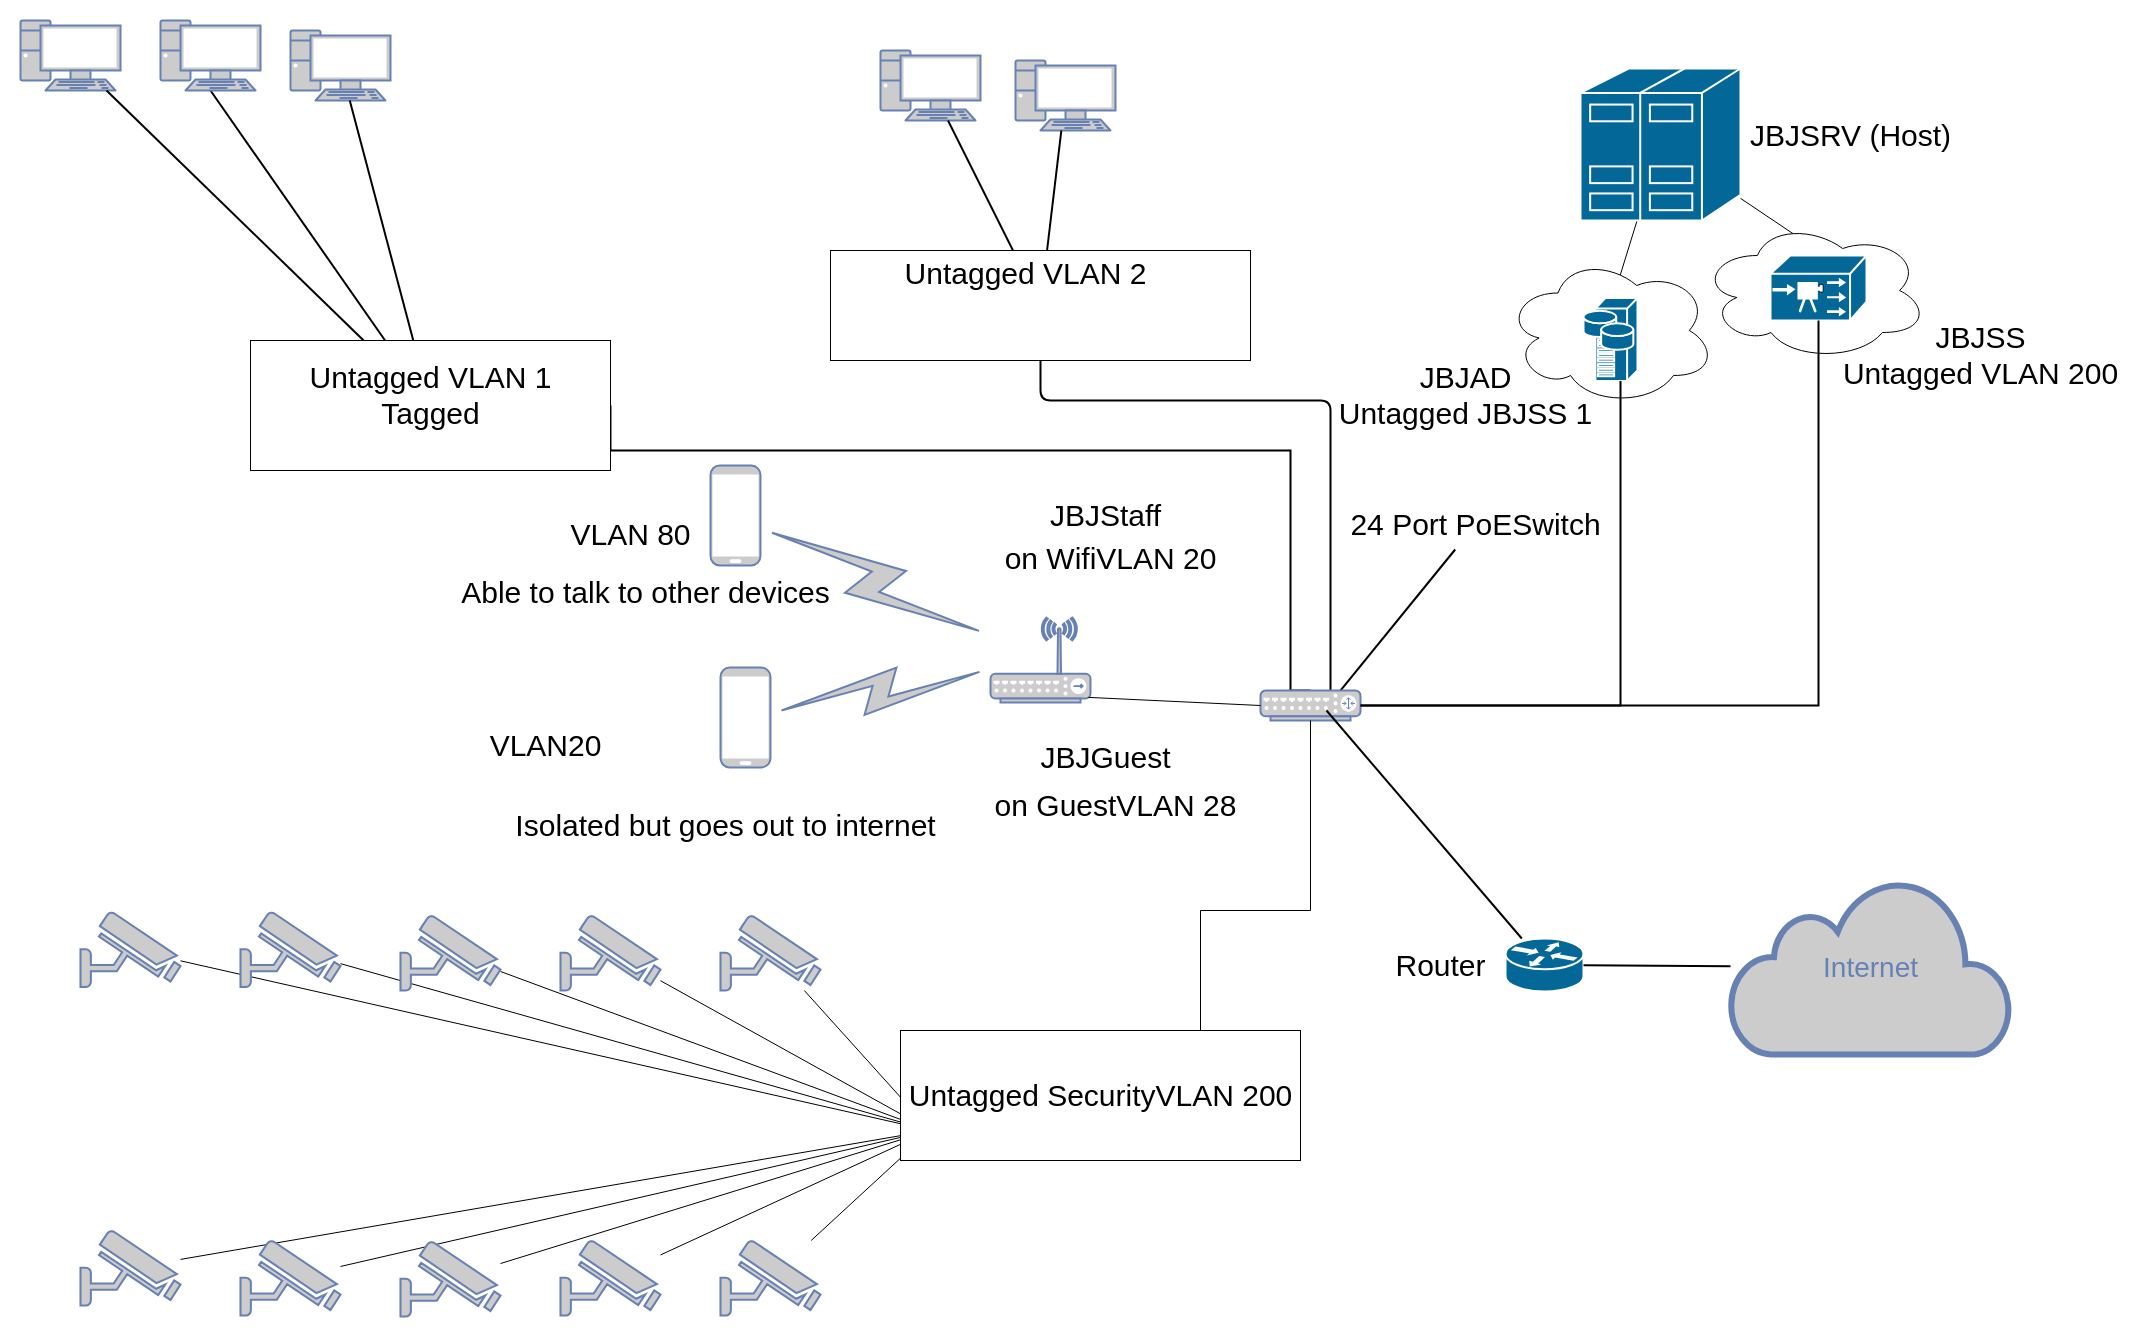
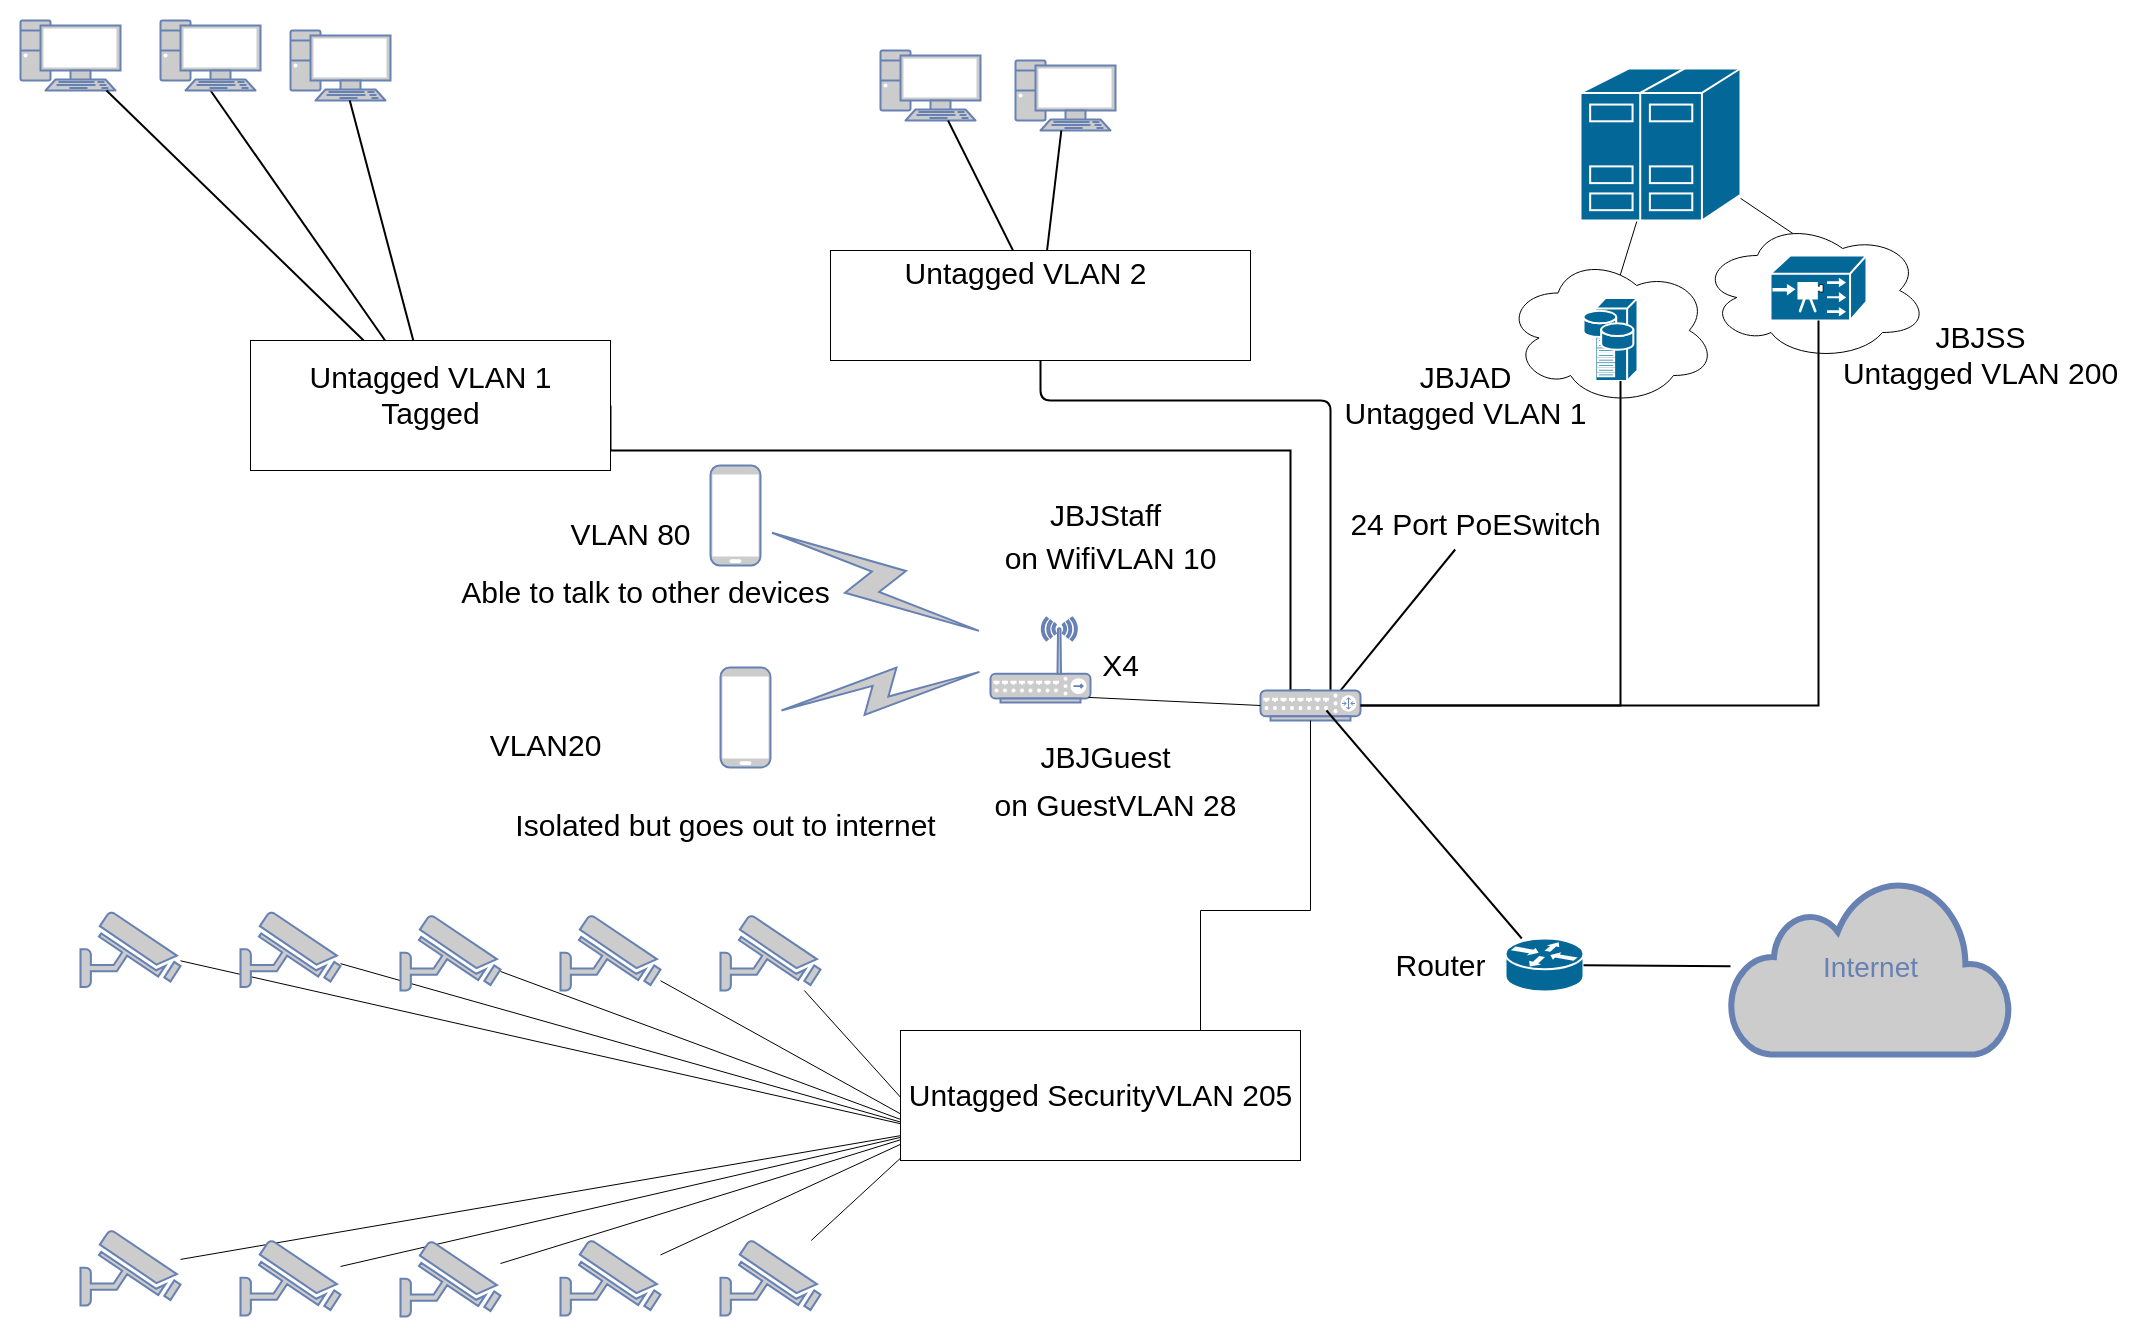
- <mxCell id="33" value="&lt;font style=&quot;font-size: 30px;&quot;&gt;JBJSRV (Host)&lt;/font&gt;" style="text;html=1;align=center;verticalAlign=middle;resizable=0;points=[];autosize=1;strokeColor=none;fillColor=none;" parent="1" vertex="1"><mxGeometry x="1740" y="110" width="220" height="50" as="geometry" /></mxCell>
- <mxCell id="64" value="&lt;font style=&quot;font-size: 30px;&quot;&gt;JBJAD&lt;br&gt;Untagged JBJSS 1&lt;br&gt;&lt;/font&gt;" style="text;html=1;align=center;verticalAlign=middle;resizable=0;points=[];autosize=1;strokeColor=none;fillColor=none;" vertex="1" parent="1"><mxGeometry x="1330" y="350" width="270" height="90" as="geometry" /></mxCell>
+ <mxCell id="64" value="&lt;font style=&quot;font-size: 30px;&quot;&gt;JBJAD&lt;br&gt;Untagged VLAN 1&lt;br&gt;&lt;/font&gt;" style="text;html=1;align=center;verticalAlign=middle;resizable=0;points=[];autosize=1;strokeColor=none;fillColor=none;" vertex="1" parent="1"><mxGeometry x="1330" y="350" width="270" height="90" as="geometry" /></mxCell>
- <mxCell id="52" value="&lt;font style=&quot;font-size: 30px;&quot;&gt;on WifiVLAN 20&lt;/font&gt;" style="text;html=1;align=center;verticalAlign=middle;resizable=0;points=[];autosize=1;strokeColor=none;fillColor=none;" vertex="1" parent="1"><mxGeometry x="990" y="532.5" width="240" height="50" as="geometry" /></mxCell>
+ <mxCell id="52" value="&lt;font style=&quot;font-size: 30px;&quot;&gt;on WifiVLAN 10&lt;/font&gt;" style="text;html=1;align=center;verticalAlign=middle;resizable=0;points=[];autosize=1;strokeColor=none;fillColor=none;" vertex="1" parent="1"><mxGeometry x="990" y="532.5" width="240" height="50" as="geometry" /></mxCell>
+ <mxCell id="55" value="&lt;font style=&quot;font-size: 30px;&quot;&gt;X4&lt;/font&gt;" style="text;html=1;align=center;verticalAlign=middle;resizable=0;points=[];autosize=1;strokeColor=none;fillColor=none;" vertex="1" parent="1"><mxGeometry x="1090" y="640" width="60" height="50" as="geometry" /></mxCell>
- <mxCell id="69" value="&lt;font style=&quot;font-size: 30px;&quot;&gt;Untagged&amp;nbsp;SecurityVLAN 200&lt;br&gt;&lt;/font&gt;" style="text;html=1;align=center;verticalAlign=middle;resizable=0;points=[];autosize=1;strokeColor=none;fillColor=none;" vertex="1" parent="1"><mxGeometry x="895" y="1070" width="410" height="50" as="geometry" /></mxCell>
+ <mxCell id="69" value="&lt;font style=&quot;font-size: 30px;&quot;&gt;Untagged&amp;nbsp;SecurityVLAN 205&lt;br&gt;&lt;/font&gt;" style="text;html=1;align=center;verticalAlign=middle;resizable=0;points=[];autosize=1;strokeColor=none;fillColor=none;" vertex="1" parent="1"><mxGeometry x="895" y="1070" width="410" height="50" as="geometry" /></mxCell>
